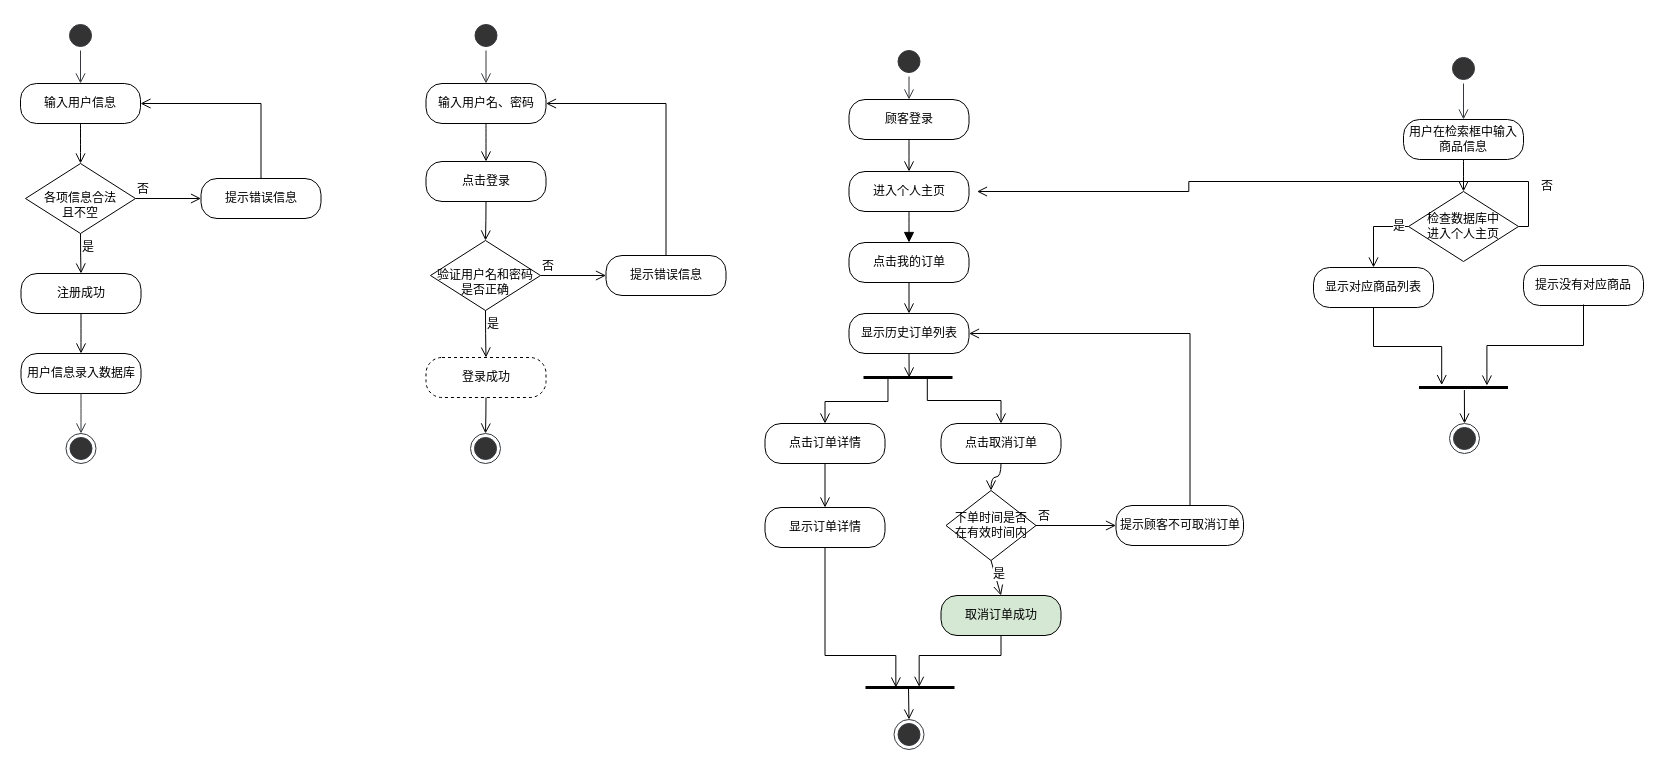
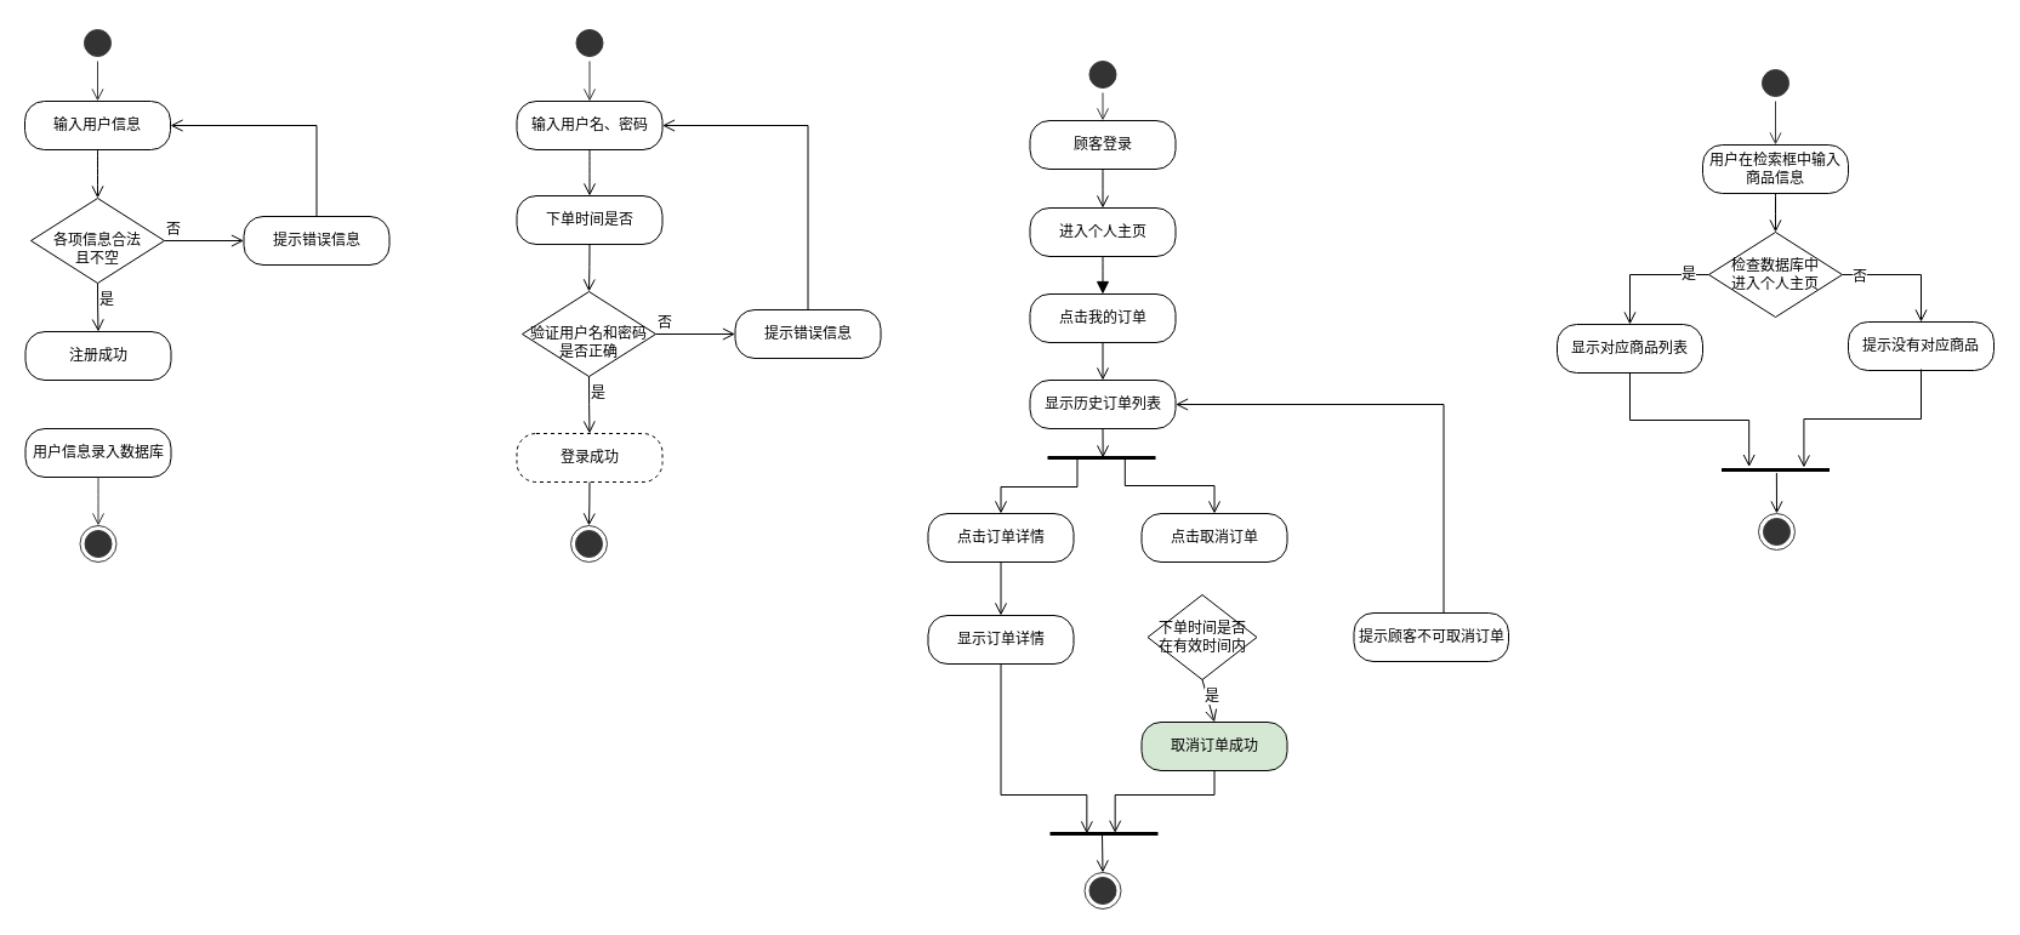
- <mxCell id="28" value="点击登录" style="rounded=1;whiteSpace=wrap;html=1;arcSize=40;fontStyle=0;fontSize=12;" vertex="1" parent="1"><mxGeometry x="425.5" y="161" width="120" height="40" as="geometry" /></mxCell>
+ <mxCell id="28" value="下单时间是否" style="rounded=1;whiteSpace=wrap;html=1;arcSize=40;fontStyle=0;fontSize=12;" vertex="1" parent="1"><mxGeometry x="425.5" y="161" width="120" height="40" as="geometry" /></mxCell>
- <mxCell id="62" value="否" style="html=1;align=left;verticalAlign=bottom;endArrow=open;endSize=8;rounded=0;sourcePerimeterSpacing=8;targetPerimeterSpacing=8;exitX=1;exitY=0.5;exitDx=0;exitDy=0;fontStyle=0;fontSize=12;edgeStyle=orthogonalEdgeStyle;" edge="1" parent="1" source="61" target="37"><mxGeometry x="-0.867" y="-11" relative="1" as="geometry"><mxPoint x="1633" y="292" as="targetPoint" /><mxPoint as="offset" /></mxGeometry></mxCell>
+ <mxCell id="62" value="否" style="html=1;align=left;verticalAlign=bottom;endArrow=open;endSize=8;rounded=0;sourcePerimeterSpacing=8;targetPerimeterSpacing=8;exitX=1;exitY=0.5;exitDx=0;exitDy=0;entryX=0.5;entryY=0;entryDx=0;entryDy=0;fontStyle=0;fontSize=12;edgeStyle=orthogonalEdgeStyle;" edge="1" parent="1" source="61" target="65"><mxGeometry x="-0.867" y="-11" relative="1" as="geometry"><mxPoint x="1633" y="292" as="targetPoint" /><mxPoint as="offset" /></mxGeometry></mxCell>
- <mxCell id="70" value="显示对应商品列表" style="rounded=1;whiteSpace=wrap;html=1;arcSize=40;fontStyle=0;fontSize=12;" vertex="1" parent="1"><mxGeometry x="1313" y="267" width="120" height="40" as="geometry" /></mxCell>
+ <mxCell id="70" value="显示对应商品列表" style="rounded=1;whiteSpace=wrap;html=1;arcSize=40;fontStyle=0;fontSize=12;" vertex="1" parent="1"><mxGeometry x="1283" y="267" width="120" height="40" as="geometry" /></mxCell>
- <mxCell id="9" value="" style="edgeStyle=orthogonalEdgeStyle;html=1;verticalAlign=bottom;endArrow=open;endSize=8;rounded=0;sourcePerimeterSpacing=8;targetPerimeterSpacing=8;curved=1;exitX=0.5;exitY=1;exitDx=0;exitDy=0;entryX=0.5;entryY=0;entryDx=0;entryDy=0;fontStyle=0;fontSize=12;" edge="1" source="8" parent="1" target="12"><mxGeometry relative="1" as="geometry"><mxPoint x="80.5" y="392" as="targetPoint" /></mxGeometry></mxCell>
- <mxCell id="52" value="" style="edgeStyle=orthogonalEdgeStyle;html=1;align=left;verticalAlign=top;endArrow=open;endSize=8;rounded=0;sourcePerimeterSpacing=8;targetPerimeterSpacing=8;curved=1;exitX=0.5;exitY=1;exitDx=0;exitDy=0;entryX=0.5;entryY=0;entryDx=0;entryDy=0;fontStyle=0;fontSize=12;" edge="1" parent="1" source="45" target="48"><mxGeometry x="-1" relative="1" as="geometry"><mxPoint x="1013" y="624" as="targetPoint" /><mxPoint x="1012.5" y="577" as="sourcePoint" /></mxGeometry></mxCell>
- <mxCell id="49" value="否" style="html=1;align=left;verticalAlign=bottom;endArrow=open;endSize=8;rounded=0;sourcePerimeterSpacing=8;targetPerimeterSpacing=8;exitX=1;exitY=0.5;exitDx=0;exitDy=0;entryX=0;entryY=0.5;entryDx=0;entryDy=0;fontStyle=0;fontSize=12;" edge="1" parent="1" source="48" target="51"><mxGeometry x="-1" relative="1" as="geometry"><mxPoint x="1173" y="532" as="targetPoint" /></mxGeometry></mxCell>
